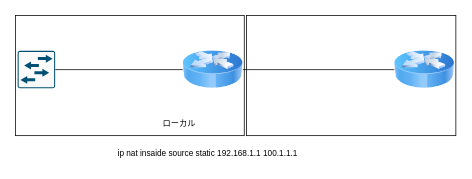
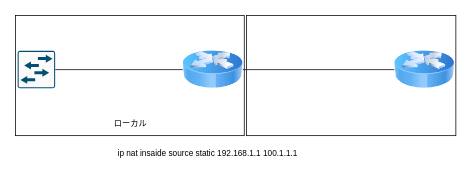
- <mxCell id="9" value="ローカル" style="text;html=1;align=center;verticalAlign=middle;resizable=0;points=[];autosize=1;strokeColor=none;fillColor=none;fontSize=11;fontFamily=Helvetica;fontColor=default;" vertex="1" parent="1"><mxGeometry x="206.5" y="151" width="62" height="25" as="geometry" /></mxCell>
+ <mxCell id="9" value="ローカル" style="text;html=1;align=center;verticalAlign=middle;resizable=0;points=[];autosize=1;strokeColor=none;fillColor=none;fontSize=11;fontFamily=Helvetica;fontColor=default;" vertex="1" parent="1"><mxGeometry x="141.5" y="151" width="62" height="25" as="geometry" /></mxCell>
